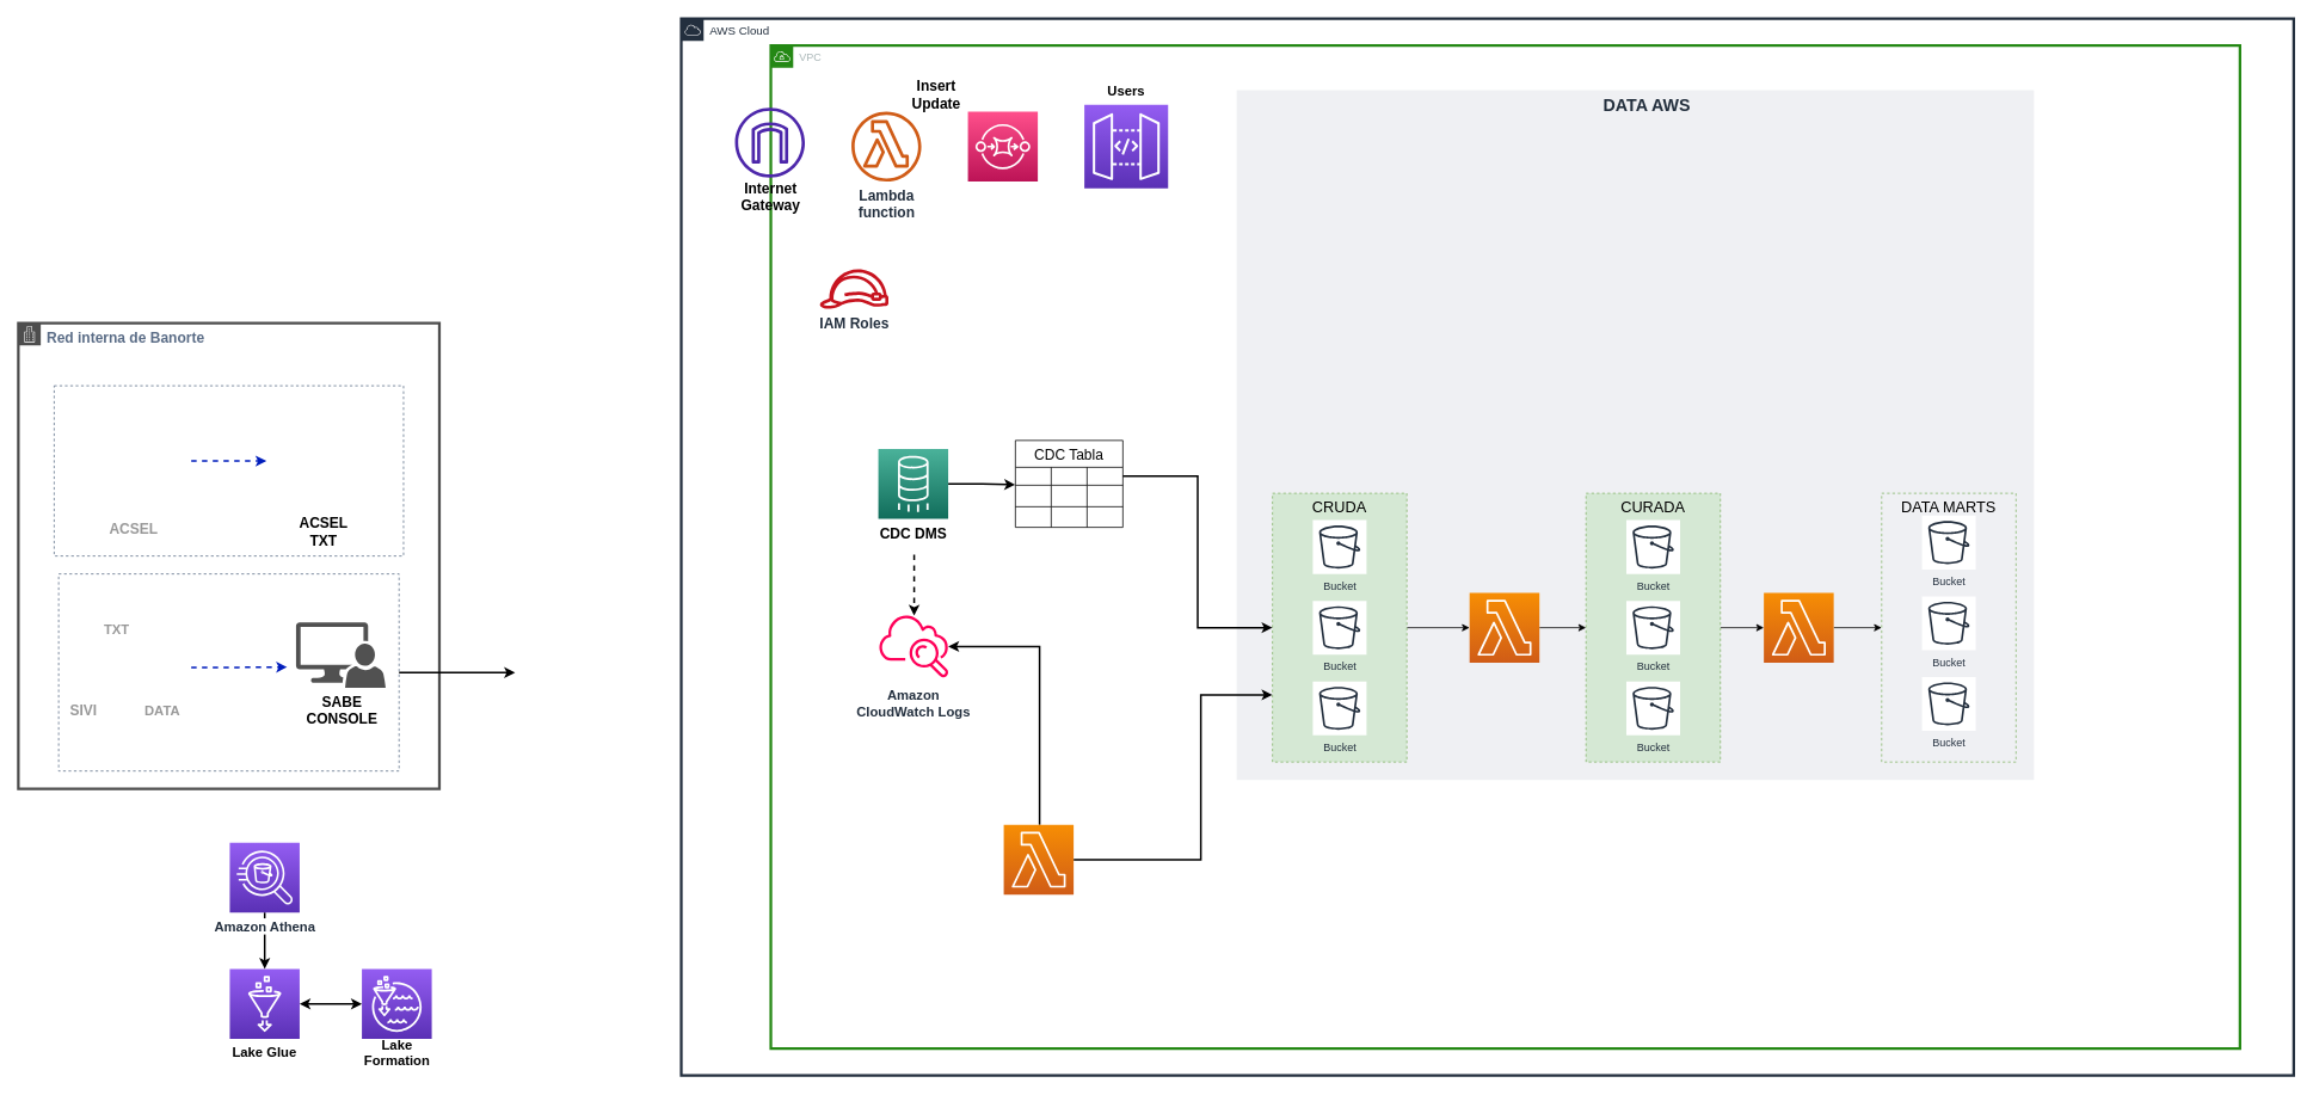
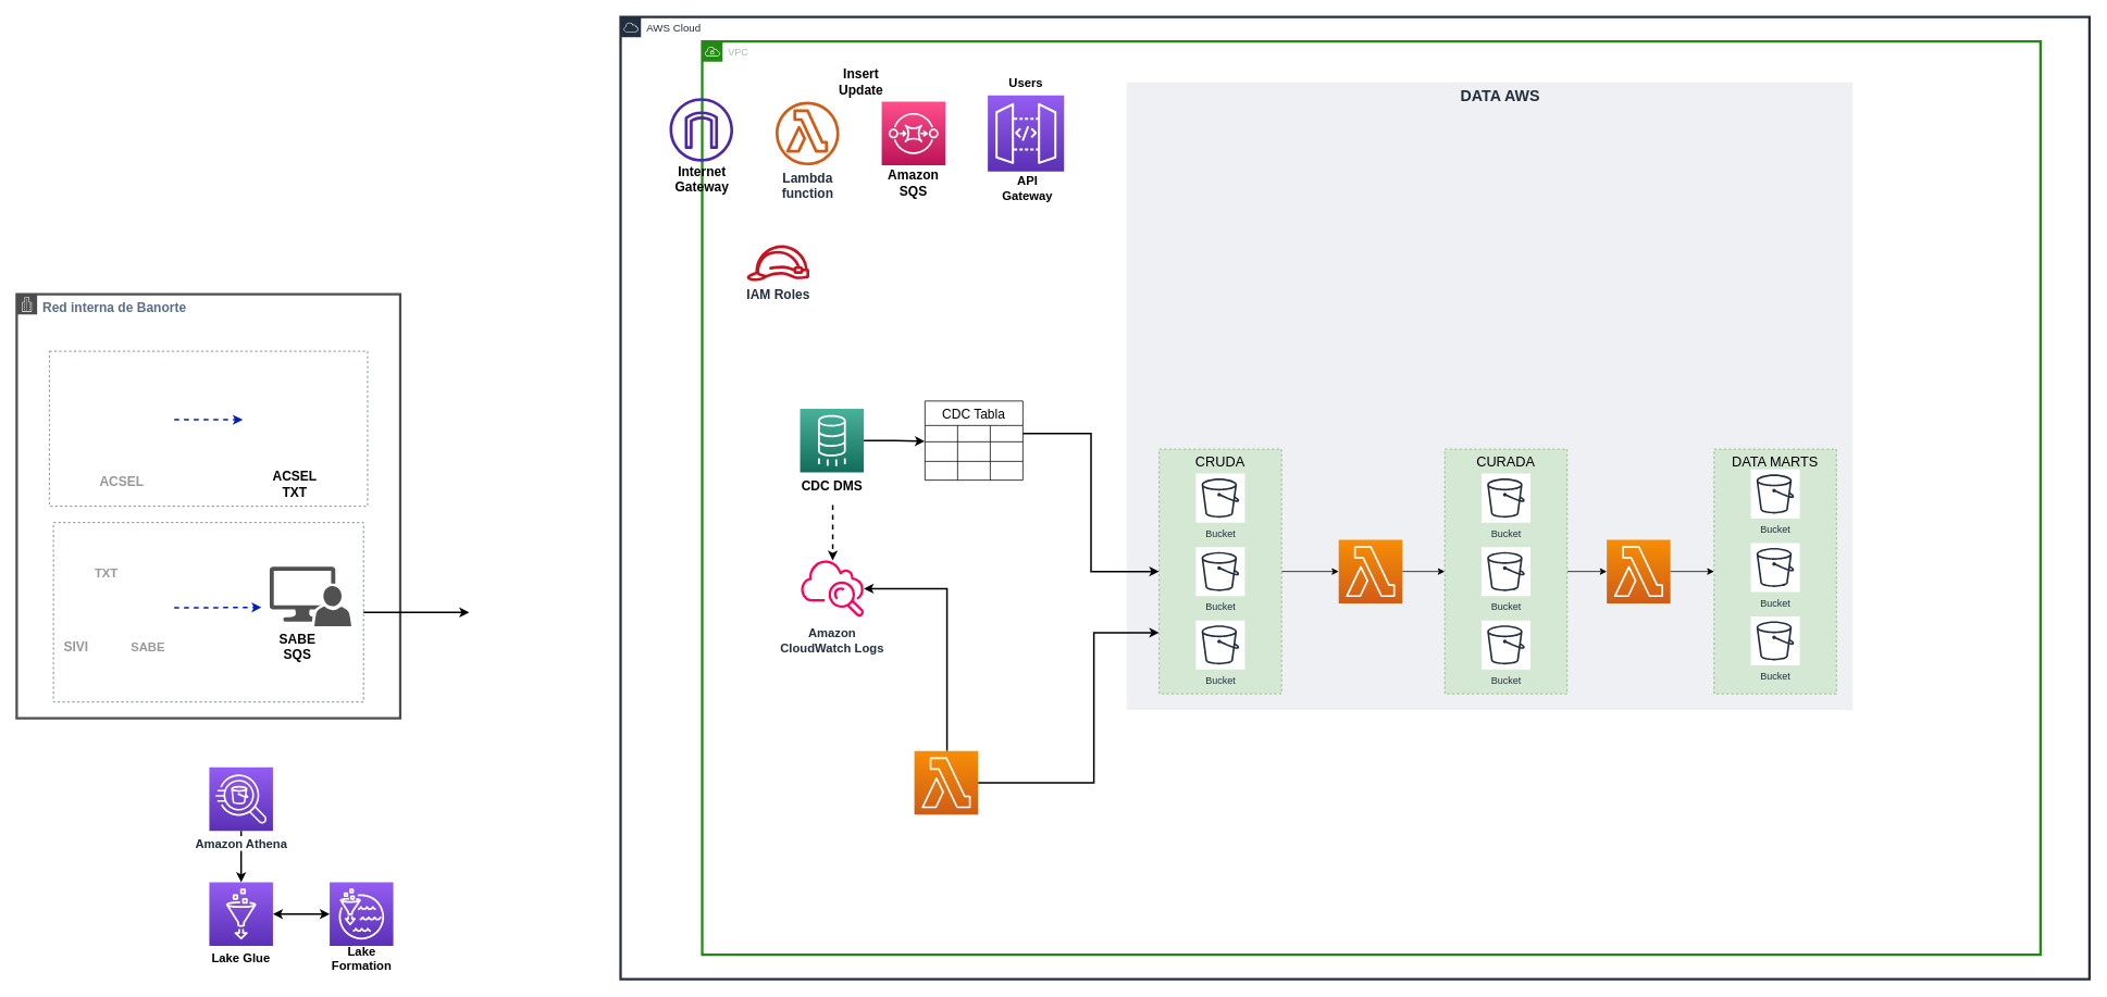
- <mxCell id="49" value="&lt;font style=&quot;font-size: 16px;&quot;&gt;&lt;b&gt;Insert&lt;br&gt;Update&lt;/b&gt;&lt;/font&gt;" style="text;html=1;strokeColor=none;fillColor=none;align=center;verticalAlign=middle;whiteSpace=wrap;rounded=0;" parent="3" vertex="1"><mxGeometry x="140" y="39.5" width="90" height="30" as="geometry" /></mxCell>
+ <mxCell id="49" value="&lt;font style=&quot;font-size: 16px;&quot;&gt;&lt;b&gt;Insert&lt;br&gt;Update&lt;/b&gt;&lt;/font&gt;" style="text;html=1;strokeColor=none;fillColor=none;align=center;verticalAlign=middle;whiteSpace=wrap;rounded=0;" parent="3" vertex="1"><mxGeometry x="150" y="34.5" width="90" height="30" as="geometry" /></mxCell>
+ <mxCell id="48" value="&lt;font style=&quot;font-size: 16px;&quot;&gt;&lt;b&gt;Amazon SQS&lt;/b&gt;&lt;/font&gt;" style="text;html=1;strokeColor=none;fillColor=none;align=center;verticalAlign=middle;whiteSpace=wrap;rounded=0;" parent="3" vertex="1"><mxGeometry x="214" y="158.5" width="90" height="30" as="geometry" /></mxCell>
+ <mxCell id="40" value="&lt;font style=&quot;font-size: 15px;&quot;&gt;&lt;b&gt;API Gateway&lt;/b&gt;&lt;/font&gt;" style="text;html=1;strokeColor=none;fillColor=none;align=center;verticalAlign=middle;whiteSpace=wrap;rounded=0;" parent="3" vertex="1"><mxGeometry x="353.5" y="165" width="90" height="30" as="geometry" /></mxCell>
- <mxCell id="15" value="&lt;span style=&quot;font-size: 17px;&quot;&gt;DATA MARTS&lt;/span&gt;" style="fillColor=#eff0f3;strokeColor=#82b366;dashed=1;verticalAlign=top;fontStyle=0;whiteSpace=wrap;html=1;" parent="3" vertex="1"><mxGeometry x="1240" y="500" width="150" height="300" as="geometry" /></mxCell>
+ <mxCell id="15" value="&lt;span style=&quot;font-size: 17px;&quot;&gt;DATA MARTS&lt;/span&gt;" style="fillColor=#d5e8d4;strokeColor=#82b366;dashed=1;verticalAlign=top;fontStyle=0;whiteSpace=wrap;html=1;" parent="3" vertex="1"><mxGeometry x="1240" y="500" width="150" height="300" as="geometry" /></mxCell>
- <mxCell id="64" value="DATA" style="text;html=1;strokeColor=none;fillColor=none;align=center;verticalAlign=middle;whiteSpace=wrap;rounded=0;fontSize=15;fontStyle=1;opacity=40;textOpacity=40;" parent="55" vertex="1"><mxGeometry x="111.5" y="417" width="97.5" height="30" as="geometry" /></mxCell>
+ <mxCell id="64" value="SABE" style="text;html=1;strokeColor=none;fillColor=none;align=center;verticalAlign=middle;whiteSpace=wrap;rounded=0;fontSize=15;fontStyle=1;opacity=40;textOpacity=40;" parent="55" vertex="1"><mxGeometry x="111.5" y="417" width="97.5" height="30" as="geometry" /></mxCell>
- <mxCell id="69" value="&lt;div style=&quot;text-align: center; font-size: 16px;&quot;&gt;&lt;span style=&quot;background-color: initial; font-size: 16px;&quot;&gt;SABE&lt;/span&gt;&lt;/div&gt;&lt;div style=&quot;text-align: center; font-size: 16px;&quot;&gt;&lt;span style=&quot;background-color: initial; font-size: 16px;&quot;&gt;CONSOLE&lt;/span&gt;&lt;/div&gt;" style="text;whiteSpace=wrap;html=1;strokeWidth=2;fontSize=16;fontStyle=1" parent="55" vertex="1"><mxGeometry x="320" y="407" width="110" height="40" as="geometry" /></mxCell>
+ <mxCell id="69" value="&lt;div style=&quot;text-align: center; font-size: 16px;&quot;&gt;&lt;span style=&quot;background-color: initial; font-size: 16px;&quot;&gt;SABE&lt;/span&gt;&lt;/div&gt;&lt;div style=&quot;text-align: center; font-size: 16px;&quot;&gt;&lt;span style=&quot;background-color: initial; font-size: 16px;&quot;&gt;SQS&lt;/span&gt;&lt;/div&gt;" style="text;whiteSpace=wrap;html=1;strokeWidth=2;fontSize=16;fontStyle=1" parent="55" vertex="1"><mxGeometry x="320" y="407" width="110" height="40" as="geometry" /></mxCell>
